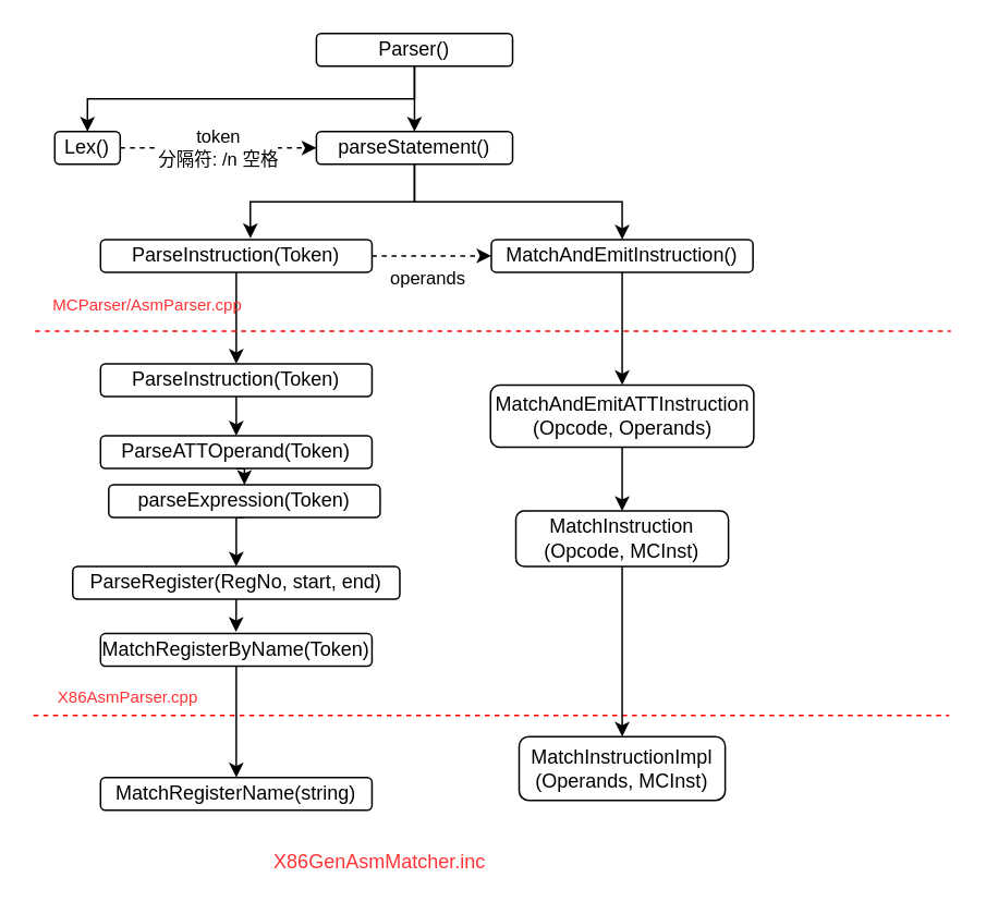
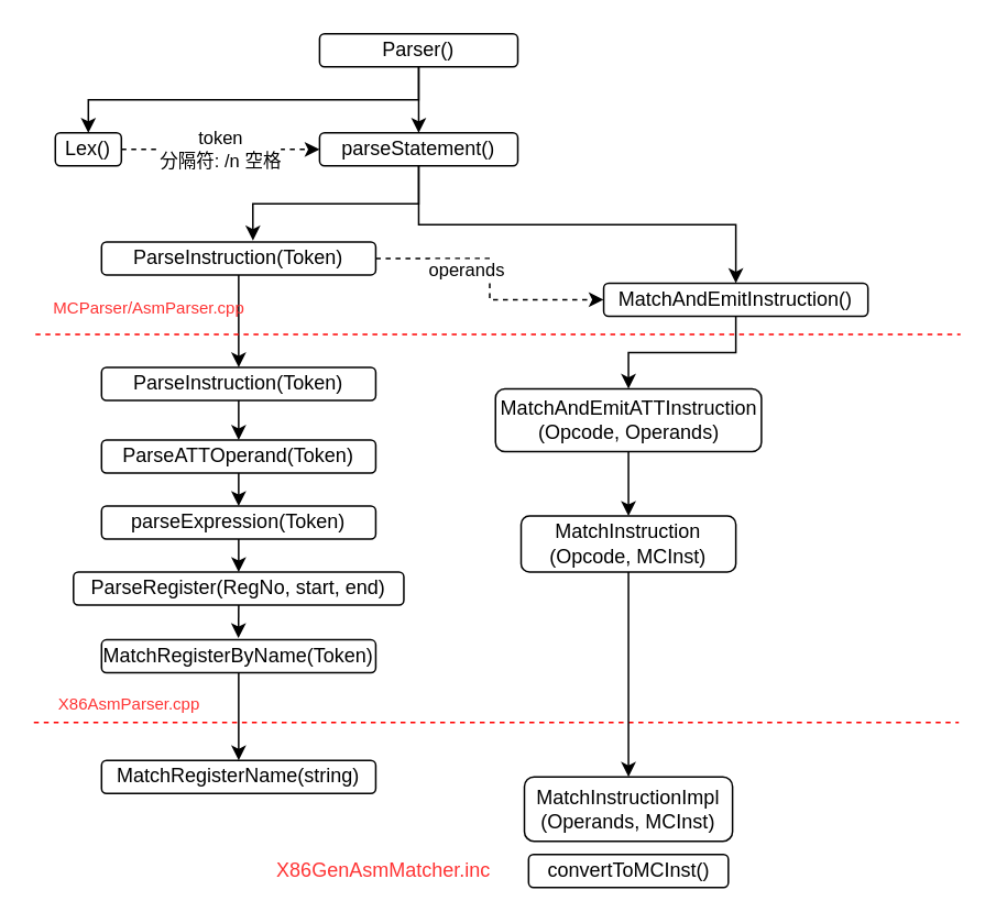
- <mxCell id="13" value="MatchAndEmitInstruction()" style="rounded=1;whiteSpace=wrap;html=1;fontSize=12;glass=0;strokeWidth=1;shadow=0;" parent="1" vertex="1"><mxGeometry x="300" y="146" width="160" height="20" as="geometry" /></mxCell>
+ <mxCell id="13" value="MatchAndEmitInstruction()" style="rounded=1;whiteSpace=wrap;html=1;fontSize=12;glass=0;strokeWidth=1;shadow=0;" parent="1" vertex="1"><mxGeometry x="365" y="171" width="160" height="20" as="geometry" /></mxCell>
- <mxCell id="26" value="parseExpression(Token)" style="rounded=1;whiteSpace=wrap;html=1;fontSize=12;glass=0;strokeWidth=1;shadow=0;" vertex="1" parent="1"><mxGeometry x="66" y="296" width="166" height="20" as="geometry" /></mxCell>
+ <mxCell id="26" value="parseExpression(Token)" style="rounded=1;whiteSpace=wrap;html=1;fontSize=12;glass=0;strokeWidth=1;shadow=0;" vertex="1" parent="1"><mxGeometry x="61" y="306" width="166" height="20" as="geometry" /></mxCell>
- <mxCell id="8" value="MatchInstructionImpl&lt;br&gt;(Operands, MCInst)" style="rounded=1;whiteSpace=wrap;html=1;fontSize=12;glass=0;strokeWidth=1;shadow=0;" parent="1" vertex="1"><mxGeometry x="317" y="450" width="126" height="39" as="geometry" /></mxCell>
+ <mxCell id="8" value="MatchInstructionImpl&lt;br&gt;(Operands, MCInst)" style="rounded=1;whiteSpace=wrap;html=1;fontSize=12;glass=0;strokeWidth=1;shadow=0;" parent="1" vertex="1"><mxGeometry x="317" y="470" width="126" height="39" as="geometry" /></mxCell>
- <mxCell id="32" value="MatchRegisterName(string)" style="rounded=1;whiteSpace=wrap;html=1;fontSize=12;glass=0;strokeWidth=1;shadow=0;" vertex="1" parent="1"><mxGeometry x="61" y="475" width="166" height="20" as="geometry" /></mxCell>
+ <mxCell id="32" value="MatchRegisterName(string)" style="rounded=1;whiteSpace=wrap;html=1;fontSize=12;glass=0;strokeWidth=1;shadow=0;" vertex="1" parent="1"><mxGeometry x="61" y="460" width="166" height="20" as="geometry" /></mxCell>
+ <mxCell id="14" value="convertToMCInst()" style="rounded=1;whiteSpace=wrap;html=1;fontSize=12;glass=0;strokeWidth=1;shadow=0;" parent="1" vertex="1"><mxGeometry x="319.54" y="517" width="120.93" height="20" as="geometry" /></mxCell>
